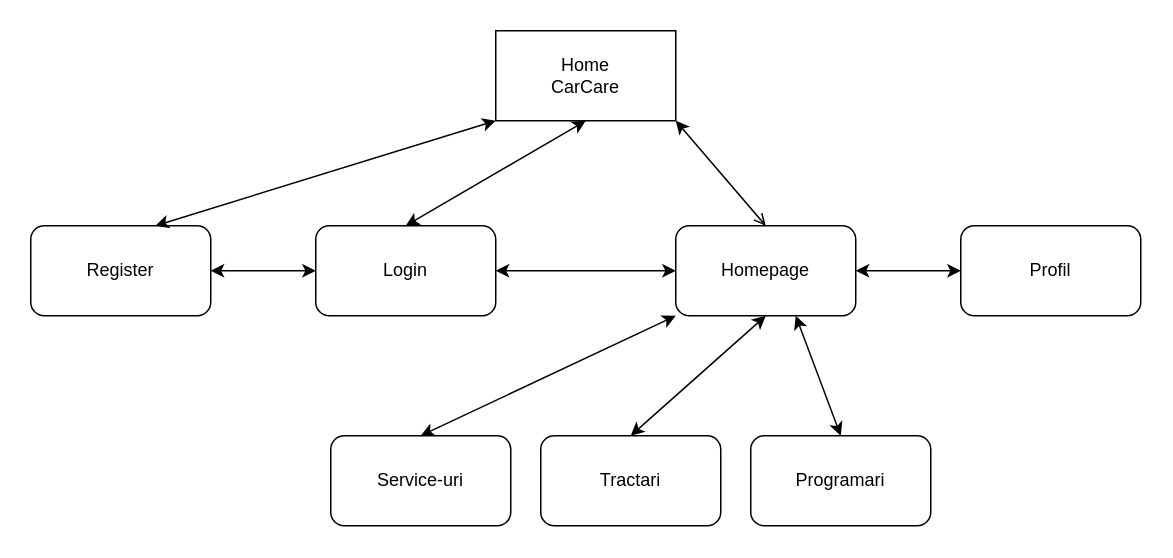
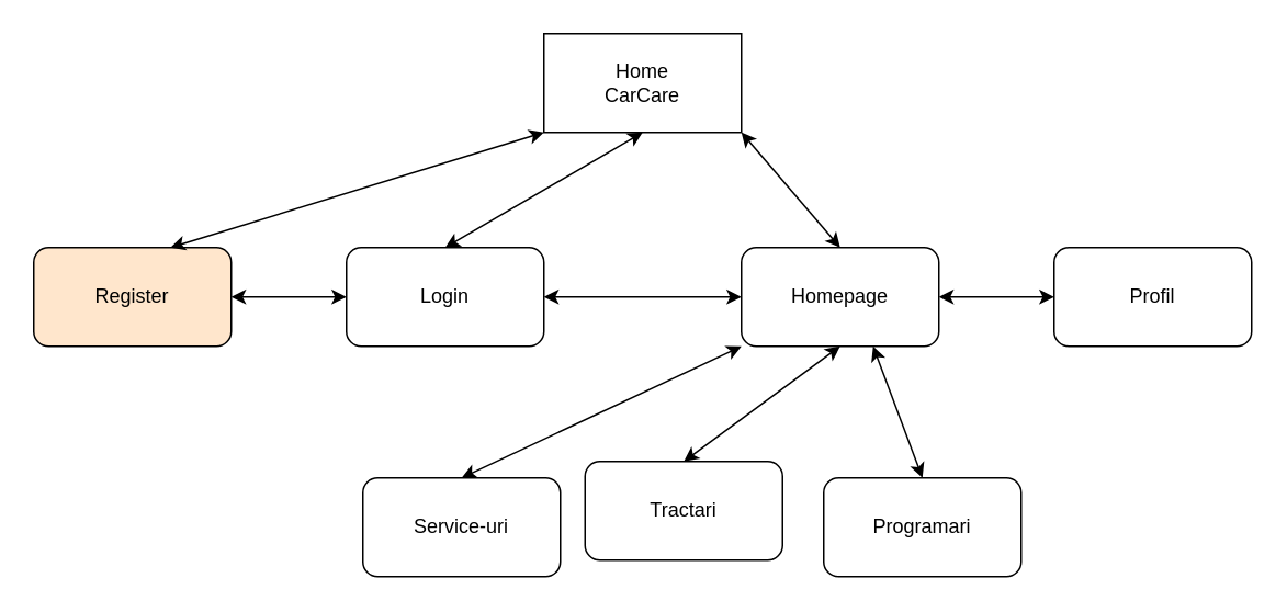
- <mxCell id="12" value="" style="endArrow=open;startArrow=classic;html=1;entryX=0.5;entryY=0;entryDx=0;entryDy=0;exitX=1;exitY=1;exitDx=0;exitDy=0;" edge="1" parent="1" source="2" target="5"><mxGeometry width="50" height="50" relative="1" as="geometry"><mxPoint x="430" y="100" as="sourcePoint" /><mxPoint x="716.96" y="30" as="targetPoint" /></mxGeometry></mxCell>
+ <mxCell id="12" value="" style="endArrow=classic;startArrow=classic;html=1;entryX=0.5;entryY=0;entryDx=0;entryDy=0;exitX=1;exitY=1;exitDx=0;exitDy=0;" edge="1" parent="1" source="2" target="5"><mxGeometry width="50" height="50" relative="1" as="geometry"><mxPoint x="430" y="100" as="sourcePoint" /><mxPoint x="716.96" y="30" as="targetPoint" /></mxGeometry></mxCell>
- <mxCell id="3" value="Register" style="rounded=1;whiteSpace=wrap;html=1;" vertex="1" parent="1"><mxGeometry x="20" y="150" width="120" height="60" as="geometry" /></mxCell>
+ <mxCell id="3" value="Register" style="rounded=1;whiteSpace=wrap;html=1;fillColor=#ffe6cc;" vertex="1" parent="1"><mxGeometry x="20" y="150" width="120" height="60" as="geometry" /></mxCell>
- <mxCell id="8" value="Tractari" style="rounded=1;whiteSpace=wrap;html=1;" vertex="1" parent="1"><mxGeometry x="360" y="290" width="120" height="60" as="geometry" /></mxCell>
+ <mxCell id="8" value="Tractari" style="rounded=1;whiteSpace=wrap;html=1;" vertex="1" parent="1"><mxGeometry x="355" y="280" width="120" height="60" as="geometry" /></mxCell>
